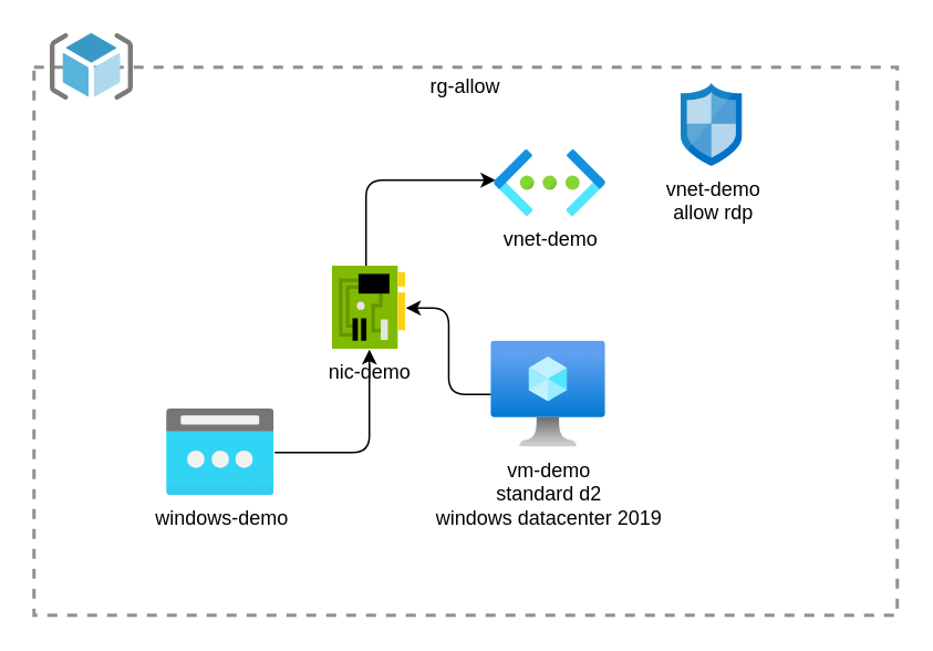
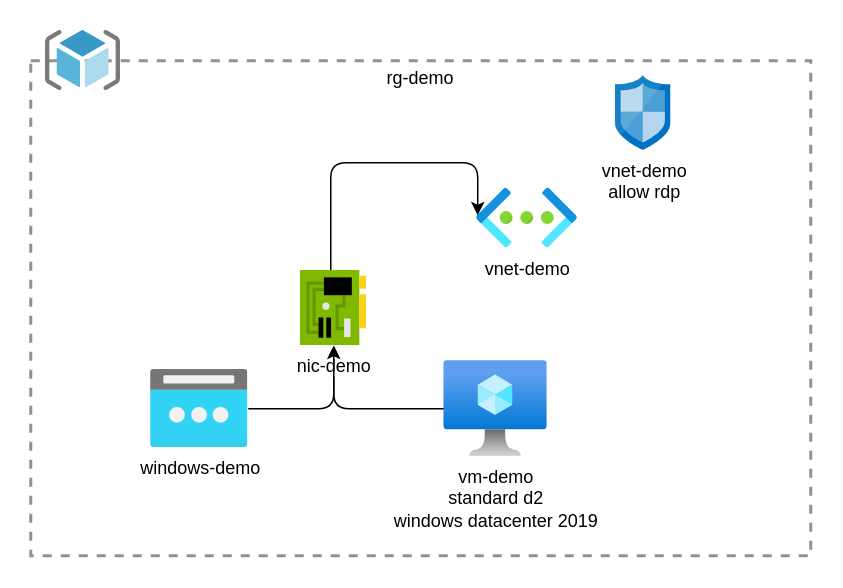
- <mxCell id="2" value="rg-allow" style="fontStyle=0;verticalAlign=top;align=center;spacingTop=-2;fillColor=none;rounded=0;whiteSpace=wrap;html=1;strokeColor=#919191;strokeWidth=2;dashed=1;container=1;collapsible=0;expand=0;recursiveResize=0;" vertex="1" parent="1"><mxGeometry x="20" y="40" width="520" height="330" as="geometry" /></mxCell>
+ <mxCell id="2" value="rg-demo" style="fontStyle=0;verticalAlign=top;align=center;spacingTop=-2;fillColor=none;rounded=0;whiteSpace=wrap;html=1;strokeColor=#919191;strokeWidth=2;dashed=1;container=1;collapsible=0;expand=0;recursiveResize=0;" vertex="1" parent="1"><mxGeometry x="20" y="40" width="520" height="330" as="geometry" /></mxCell>
- <mxCell id="7" value="vnet-demo" style="aspect=fixed;html=1;points=[];align=center;image;fontSize=12;image=img/lib/azure2/networking/Virtual_Networks.svg;" vertex="1" parent="2"><mxGeometry x="277.5" y="50" width="67" height="40" as="geometry" /></mxCell>
+ <mxCell id="7" value="vnet-demo" style="aspect=fixed;html=1;points=[];align=center;image;fontSize=12;image=img/lib/azure2/networking/Virtual_Networks.svg;" vertex="1" parent="2"><mxGeometry x="297.5" y="85" width="67" height="40" as="geometry" /></mxCell>
- <mxCell id="6" value="nic-demo" style="sketch=0;aspect=fixed;html=1;points=[];align=center;image;fontSize=12;image=img/lib/mscae/NetworkInterfaceCard.svg;" vertex="1" parent="2"><mxGeometry x="180" y="120" width="44" height="50" as="geometry" /></mxCell>
+ <mxCell id="6" value="nic-demo" style="sketch=0;aspect=fixed;html=1;points=[];align=center;image;fontSize=12;image=img/lib/mscae/NetworkInterfaceCard.svg;" vertex="1" parent="2"><mxGeometry x="180" y="140" width="44" height="50" as="geometry" /></mxCell>
- <mxCell id="4" value="vm-demo&lt;br&gt;standard d2&lt;br&gt;windows datacenter 2019&lt;br&gt;" style="aspect=fixed;html=1;points=[];align=center;image;fontSize=12;image=img/lib/azure2/compute/Virtual_Machine.svg;" vertex="1" parent="2"><mxGeometry x="275.5" y="165" width="69" height="64" as="geometry" /></mxCell>
+ <mxCell id="4" value="vm-demo&lt;br&gt;standard d2&lt;br&gt;windows datacenter 2019&lt;br&gt;" style="aspect=fixed;html=1;points=[];align=center;image;fontSize=12;image=img/lib/azure2/compute/Virtual_Machine.svg;" vertex="1" parent="2"><mxGeometry x="275.5" y="200" width="69" height="64" as="geometry" /></mxCell>
